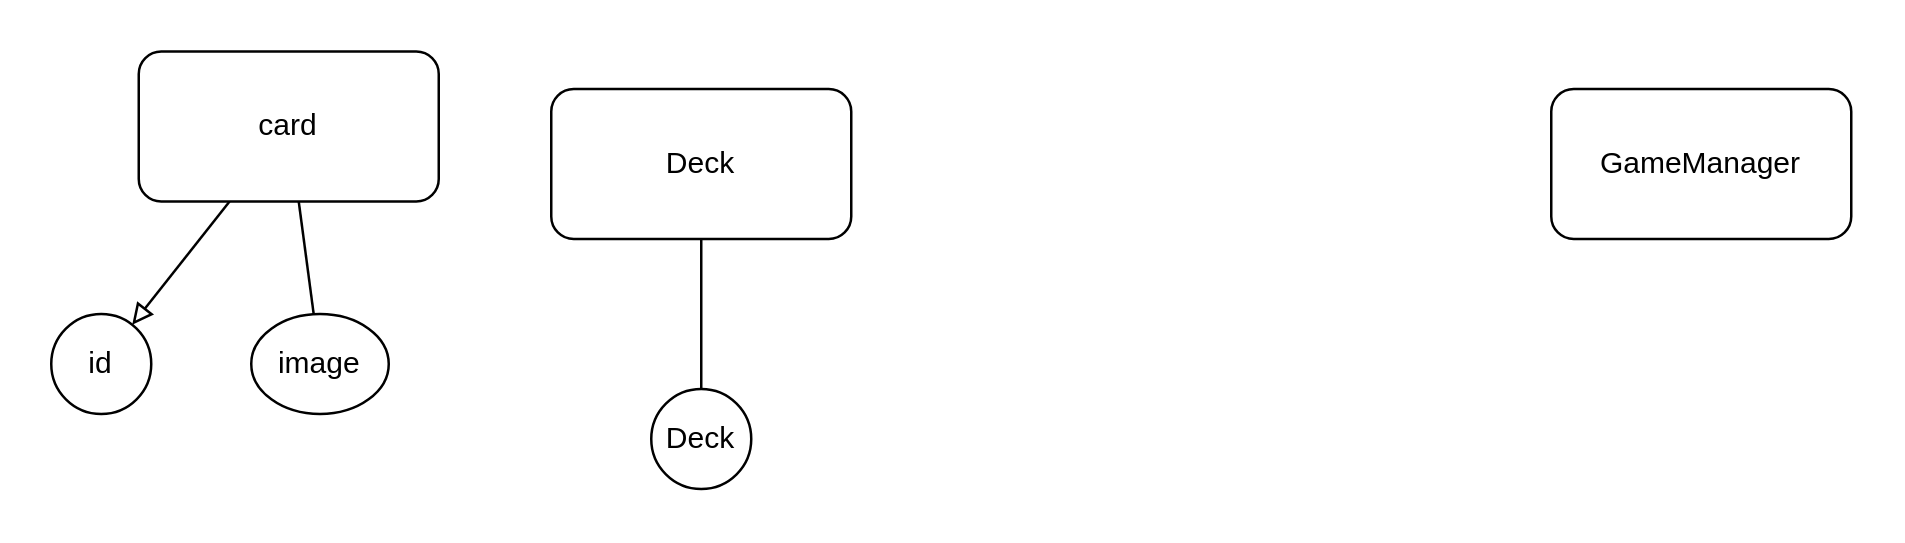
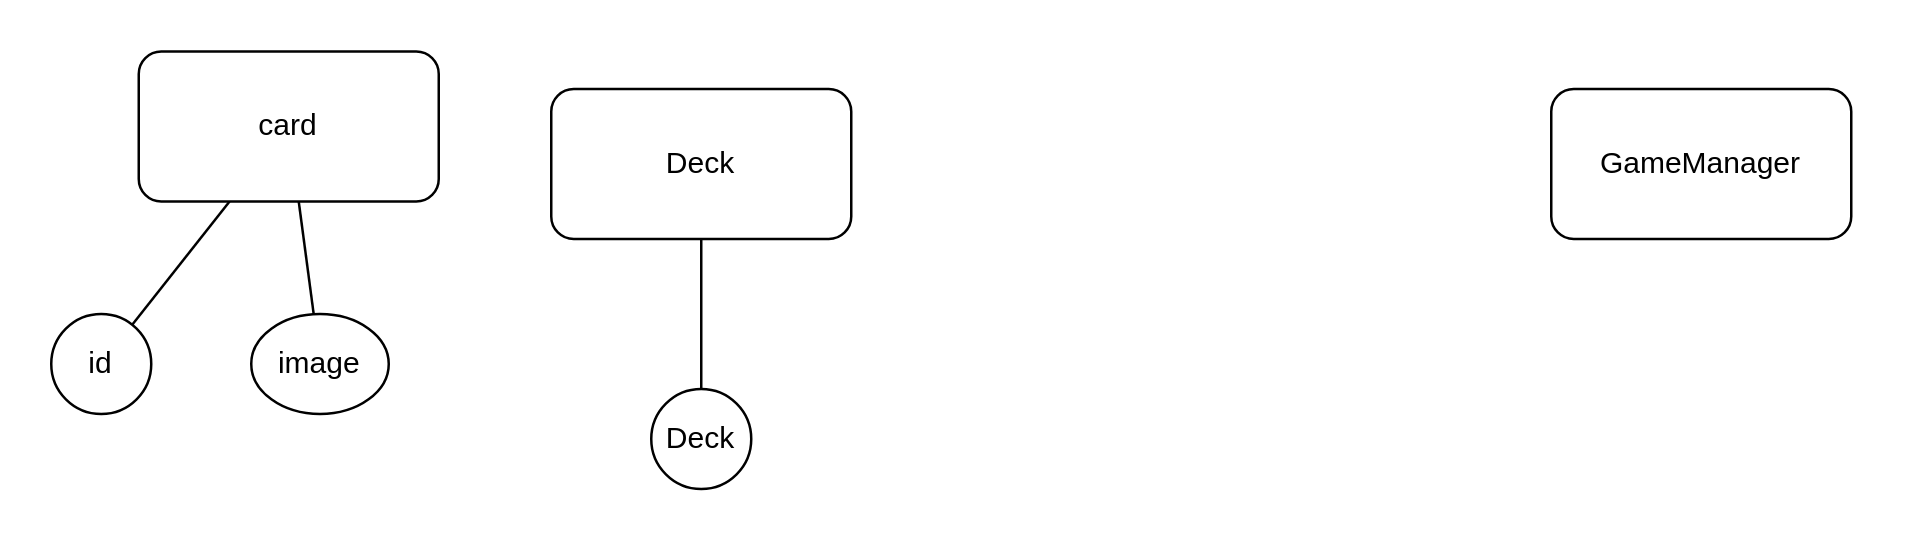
- <mxCell id="2" style="edgeStyle=none;html=1;endArrow=block;endFill=0;" edge="1" parent="1" source="4" target="6"><mxGeometry relative="1" as="geometry" /></mxCell>
+ <mxCell id="2" style="edgeStyle=none;html=1;endArrow=none;endFill=0;" edge="1" parent="1" source="4" target="6"><mxGeometry relative="1" as="geometry" /></mxCell>
